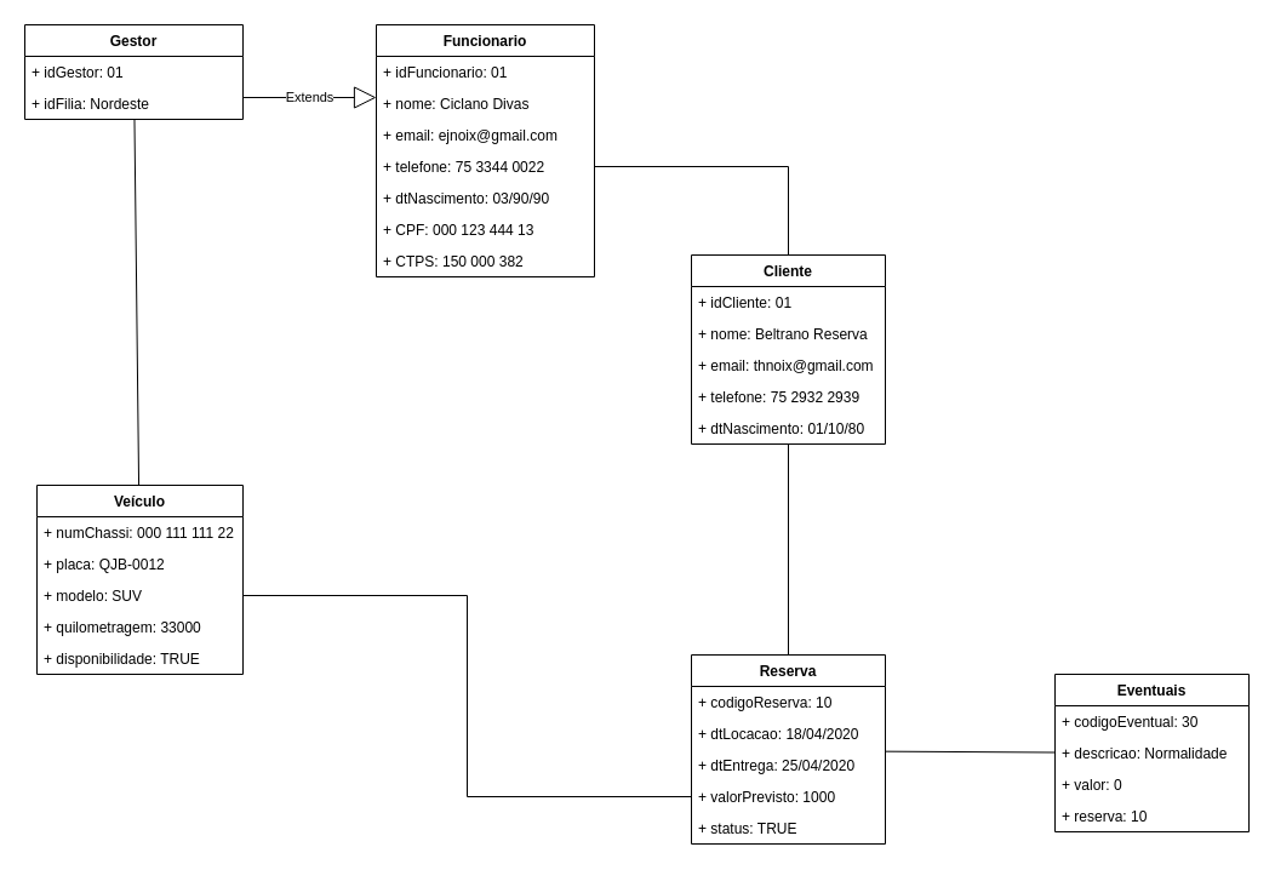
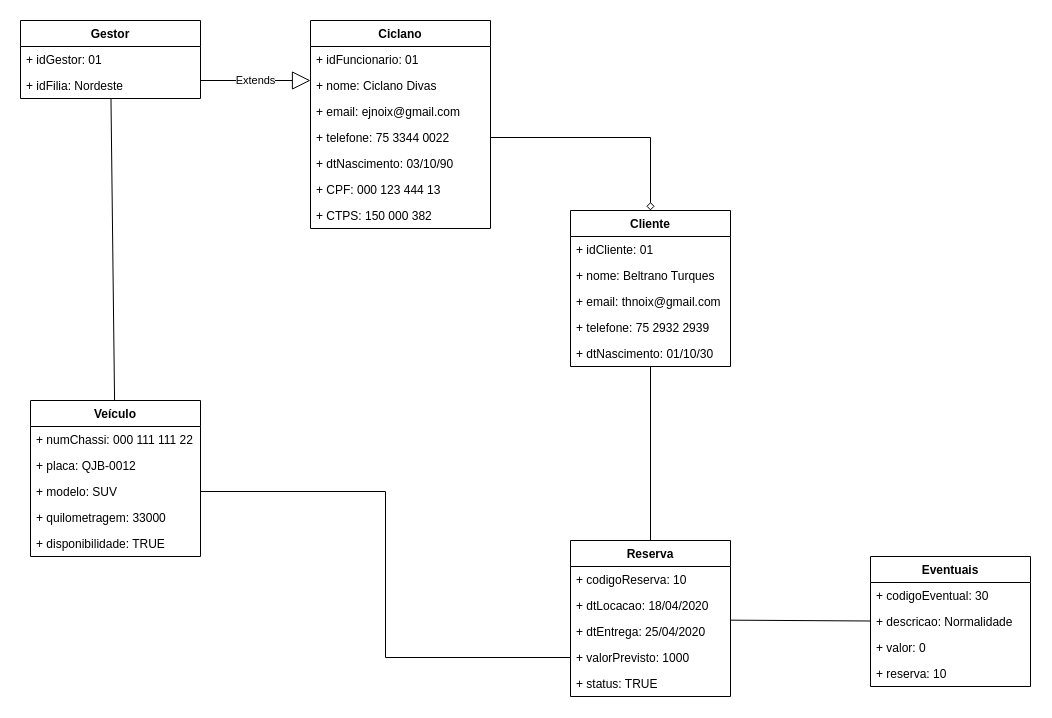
- <mxCell id="2" value="Funcionario" style="swimlane;fontStyle=1;align=center;verticalAlign=top;childLayout=stackLayout;horizontal=1;startSize=26;horizontalStack=0;resizeParent=1;resizeParentMax=0;resizeLast=0;collapsible=1;marginBottom=0;" parent="1" vertex="1"><mxGeometry x="310" y="20" width="180" height="208" as="geometry" /></mxCell>
+ <mxCell id="2" value="Ciclano" style="swimlane;fontStyle=1;align=center;verticalAlign=top;childLayout=stackLayout;horizontal=1;startSize=26;horizontalStack=0;resizeParent=1;resizeParentMax=0;resizeLast=0;collapsible=1;marginBottom=0;" parent="1" vertex="1"><mxGeometry x="310" y="20" width="180" height="208" as="geometry" /></mxCell>
- <mxCell id="7" value="+ dtNascimento: 03/90/90" style="text;strokeColor=none;fillColor=none;align=left;verticalAlign=top;spacingLeft=4;spacingRight=4;overflow=hidden;rotatable=0;points=[[0,0.5],[1,0.5]];portConstraint=eastwest;" parent="2" vertex="1"><mxGeometry y="130" width="180" height="26" as="geometry" /></mxCell>
+ <mxCell id="7" value="+ dtNascimento: 03/10/90" style="text;strokeColor=none;fillColor=none;align=left;verticalAlign=top;spacingLeft=4;spacingRight=4;overflow=hidden;rotatable=0;points=[[0,0.5],[1,0.5]];portConstraint=eastwest;" parent="2" vertex="1"><mxGeometry y="130" width="180" height="26" as="geometry" /></mxCell>
- <mxCell id="29" style="edgeStyle=orthogonalEdgeStyle;rounded=0;orthogonalLoop=1;jettySize=auto;html=1;endArrow=none;endFill=0;strokeWidth=1;exitX=1;exitY=0.5;exitDx=0;exitDy=0;" parent="1" source="6" target="15" edge="1"><mxGeometry relative="1" as="geometry" /></mxCell>
+ <mxCell id="29" style="edgeStyle=orthogonalEdgeStyle;rounded=0;orthogonalLoop=1;jettySize=auto;html=1;endArrow=diamond;endFill=0;strokeWidth=1;exitX=1;exitY=0.5;exitDx=0;exitDy=0;" parent="1" source="6" target="15" edge="1"><mxGeometry relative="1" as="geometry" /></mxCell>
- <mxCell id="17" value="+ nome: Beltrano Reserva" style="text;strokeColor=none;fillColor=none;align=left;verticalAlign=top;spacingLeft=4;spacingRight=4;overflow=hidden;rotatable=0;points=[[0,0.5],[1,0.5]];portConstraint=eastwest;" parent="15" vertex="1"><mxGeometry y="52" width="160" height="26" as="geometry" /></mxCell>
+ <mxCell id="17" value="+ nome: Beltrano Turques" style="text;strokeColor=none;fillColor=none;align=left;verticalAlign=top;spacingLeft=4;spacingRight=4;overflow=hidden;rotatable=0;points=[[0,0.5],[1,0.5]];portConstraint=eastwest;" parent="15" vertex="1"><mxGeometry y="52" width="160" height="26" as="geometry" /></mxCell>
- <mxCell id="20" value="+ dtNascimento: 01/10/80" style="text;strokeColor=none;fillColor=none;align=left;verticalAlign=top;spacingLeft=4;spacingRight=4;overflow=hidden;rotatable=0;points=[[0,0.5],[1,0.5]];portConstraint=eastwest;" parent="15" vertex="1"><mxGeometry y="130" width="160" height="26" as="geometry" /></mxCell>
+ <mxCell id="20" value="+ dtNascimento: 01/10/30" style="text;strokeColor=none;fillColor=none;align=left;verticalAlign=top;spacingLeft=4;spacingRight=4;overflow=hidden;rotatable=0;points=[[0,0.5],[1,0.5]];portConstraint=eastwest;" parent="15" vertex="1"><mxGeometry y="130" width="160" height="26" as="geometry" /></mxCell>
